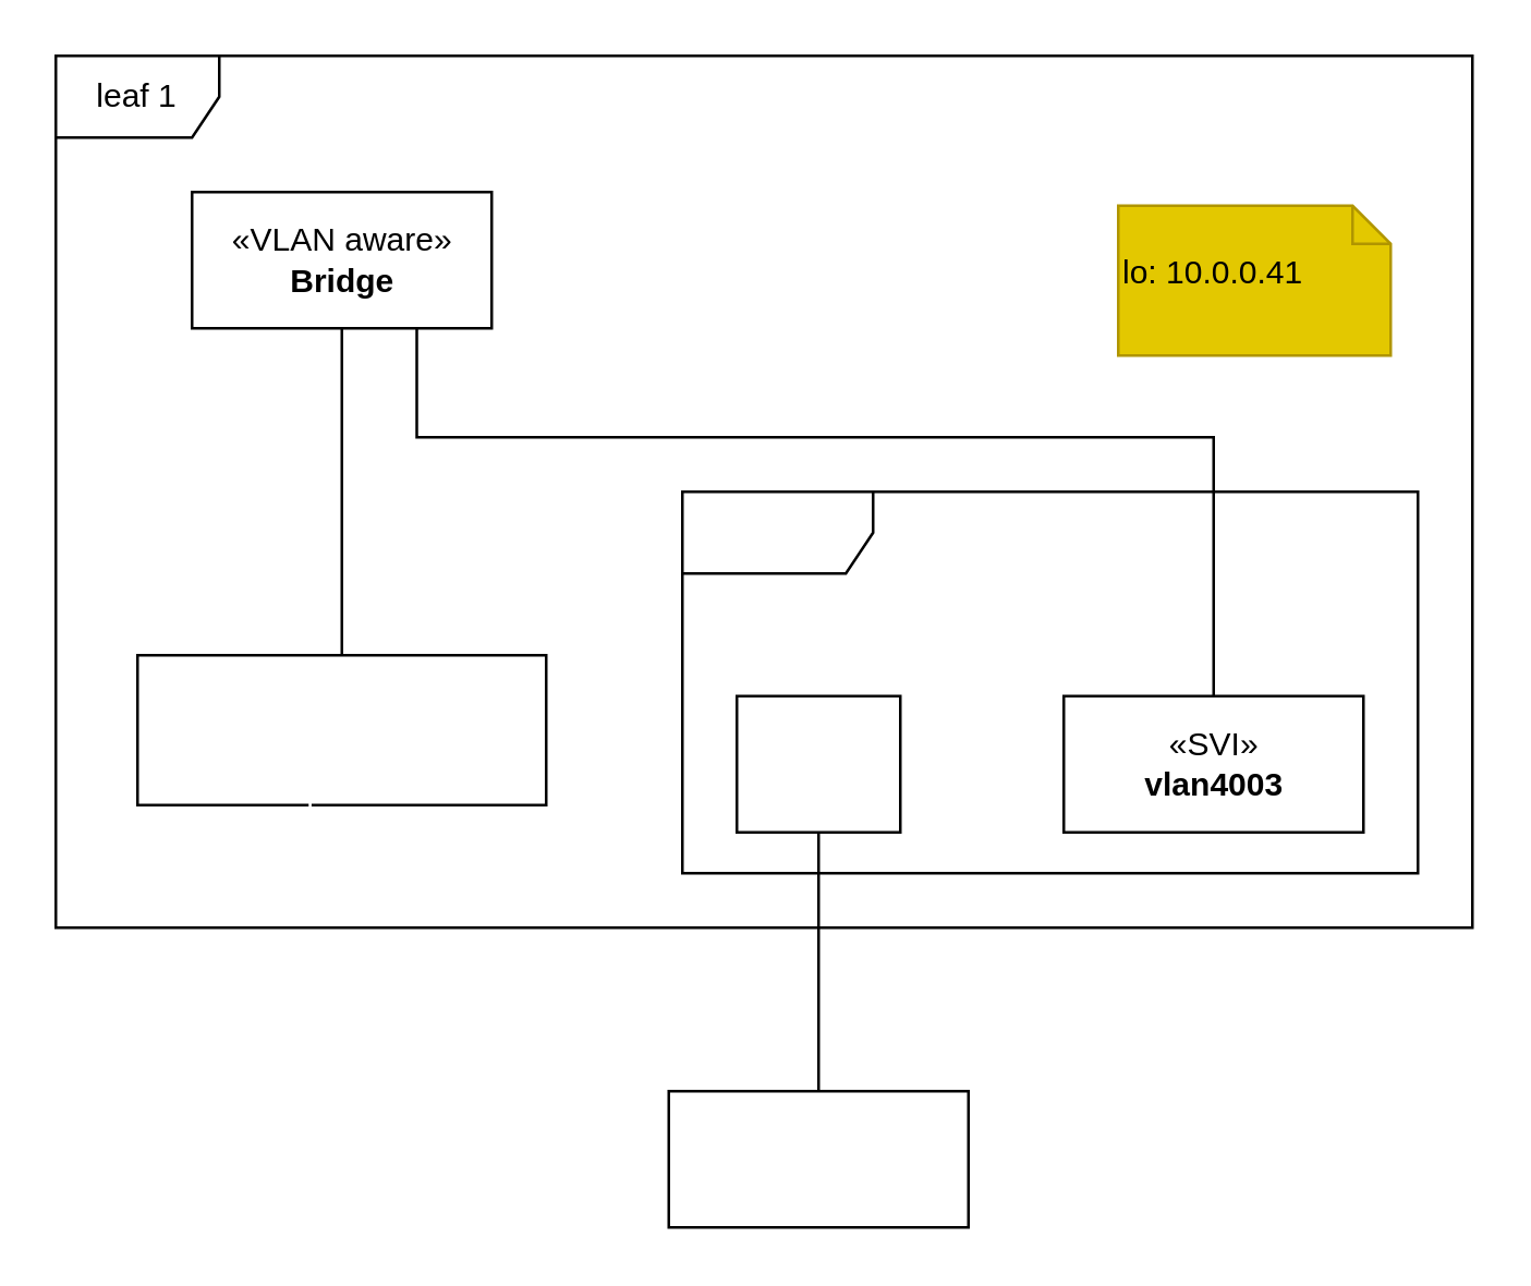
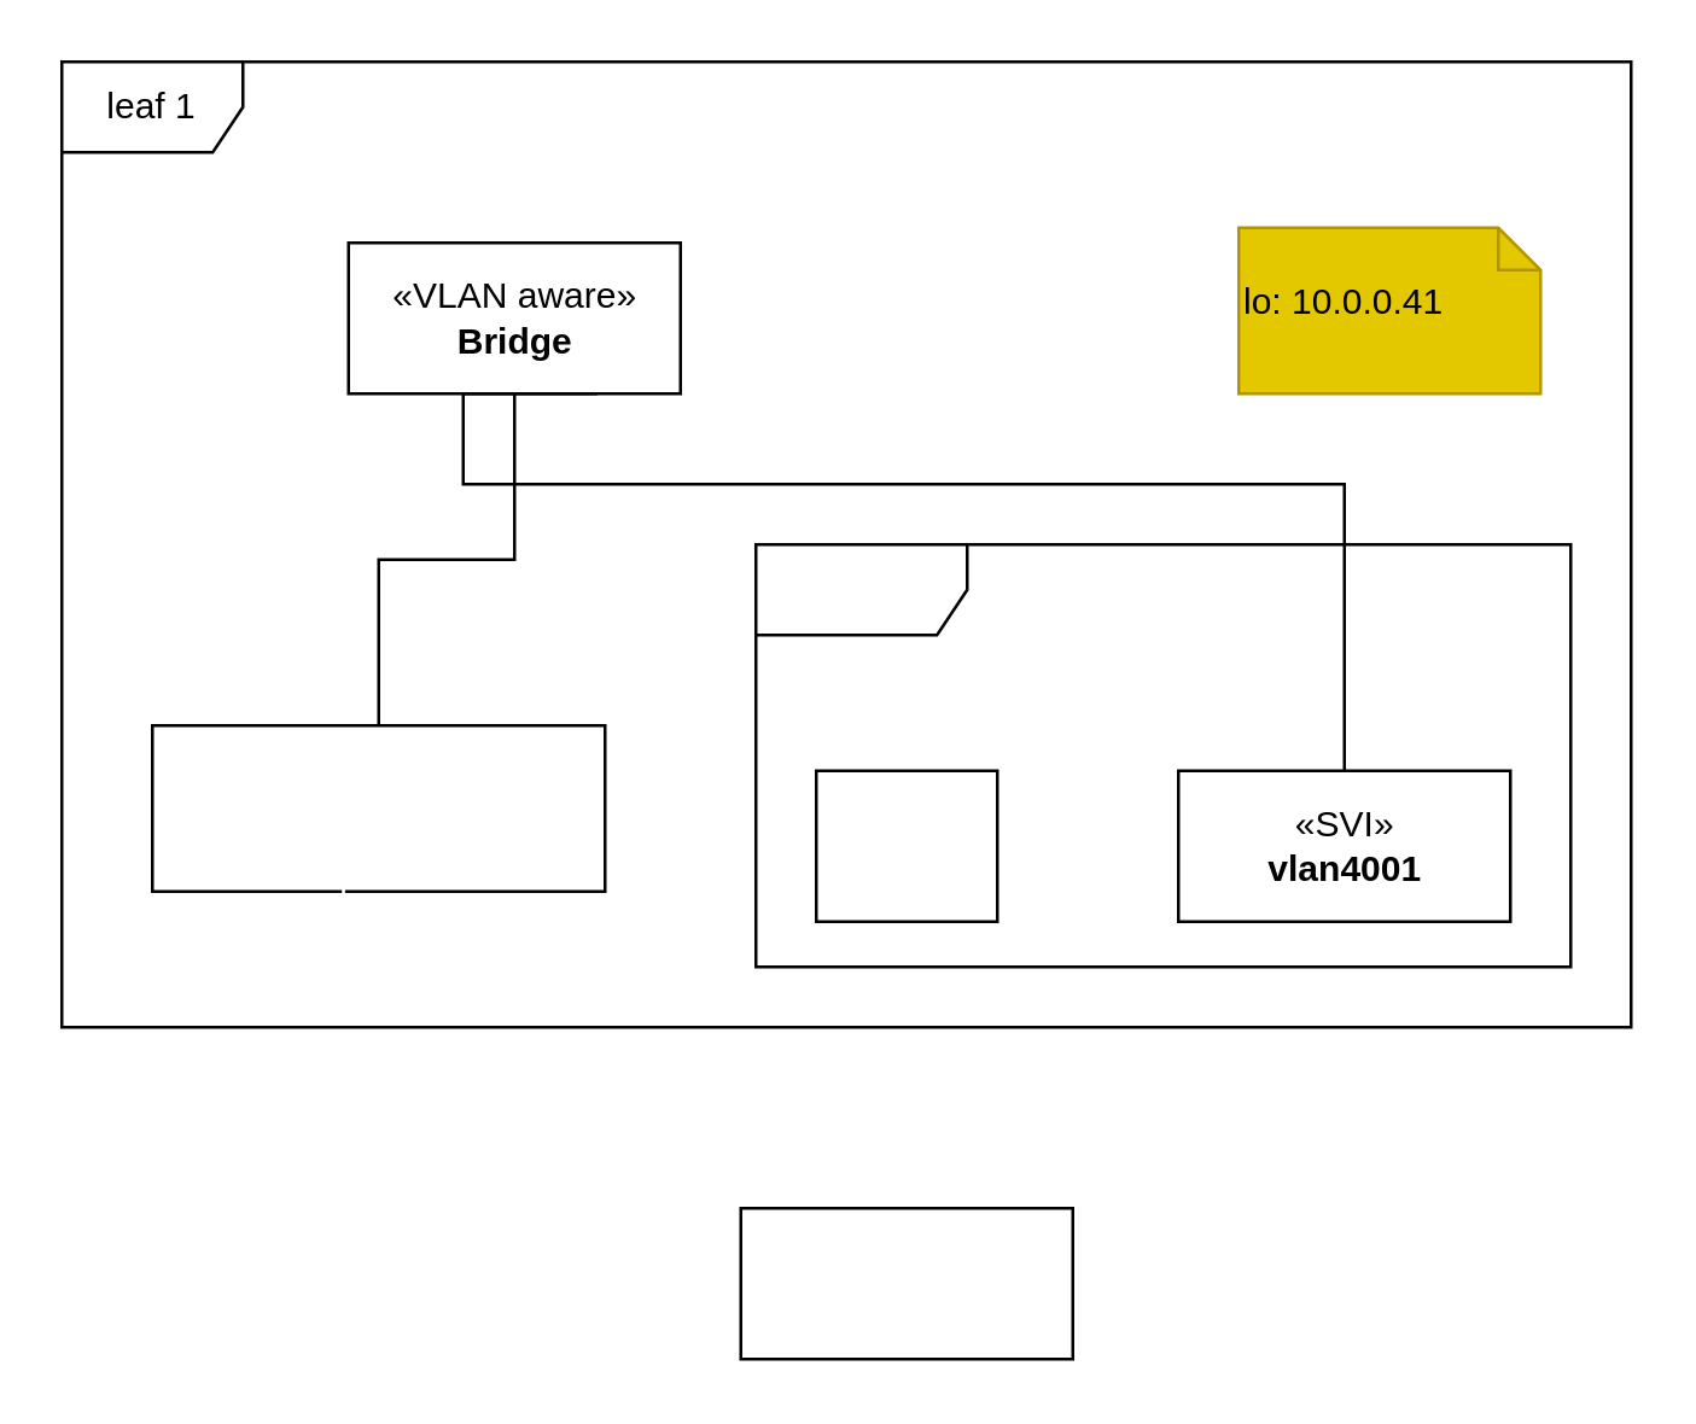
- <mxCell id="5" value="«VLAN aware»&lt;br&gt;&lt;b&gt;Bridge&lt;/b&gt;" style="html=1;" vertex="1" parent="1"><mxGeometry x="70" y="70" width="110" height="50" as="geometry" /></mxCell>
+ <mxCell id="5" value="«VLAN aware»&lt;br&gt;&lt;b&gt;Bridge&lt;/b&gt;" style="html=1;" vertex="1" parent="1"><mxGeometry x="115" y="80" width="110" height="50" as="geometry" /></mxCell>
- <mxCell id="11" value="«SVI»&lt;br&gt;&lt;b&gt;vlan4003&lt;/b&gt;" style="html=1;" vertex="1" parent="1"><mxGeometry x="390" y="255" width="110" height="50" as="geometry" /></mxCell>
+ <mxCell id="11" value="«SVI»&lt;br&gt;&lt;b&gt;vlan4001&lt;/b&gt;" style="html=1;" vertex="1" parent="1"><mxGeometry x="390" y="255" width="110" height="50" as="geometry" /></mxCell>
- <mxCell id="9" style="edgeStyle=orthogonalEdgeStyle;rounded=0;orthogonalLoop=1;jettySize=auto;html=1;exitX=0.5;exitY=1;exitDx=0;exitDy=0;entryX=0.5;entryY=0;entryDx=0;entryDy=0;fontColor=#FFFFFF;endArrow=none;endFill=0;" edge="1" parent="1" source="10" target="12"><mxGeometry relative="1" as="geometry" /></mxCell>
